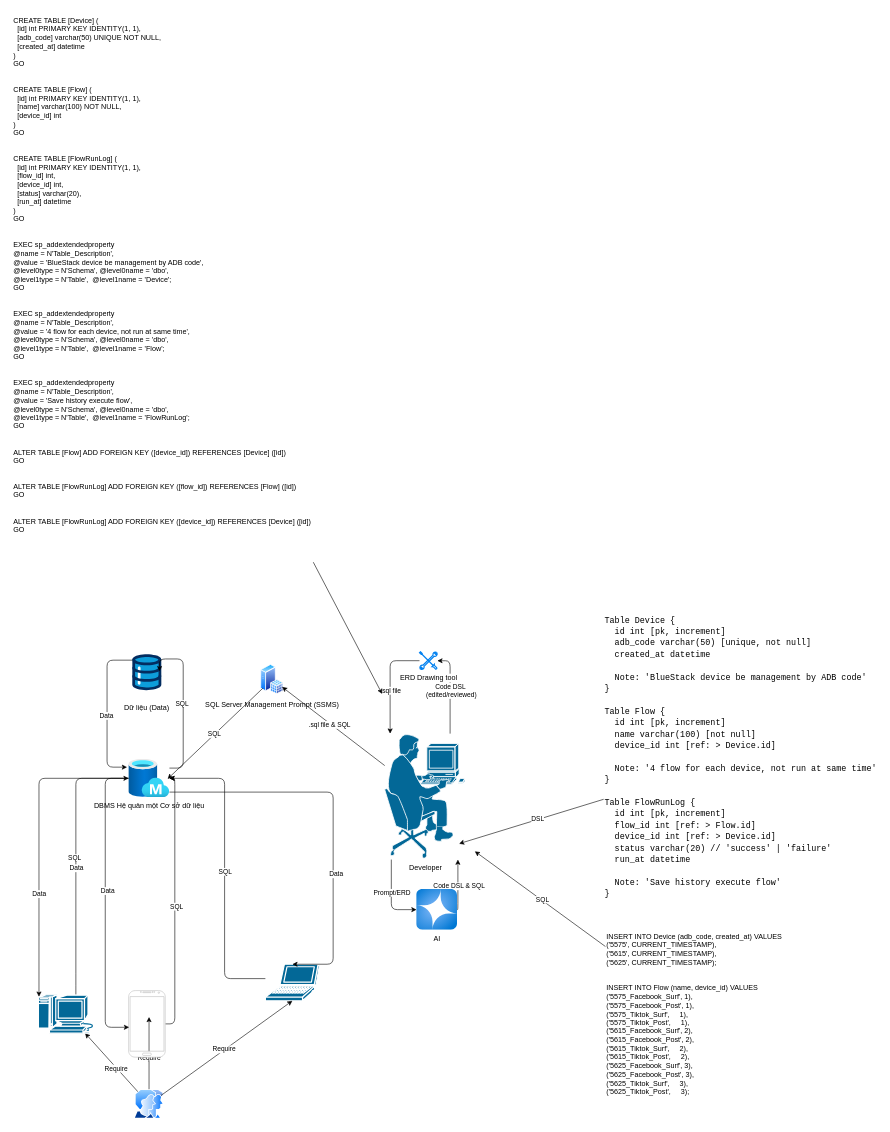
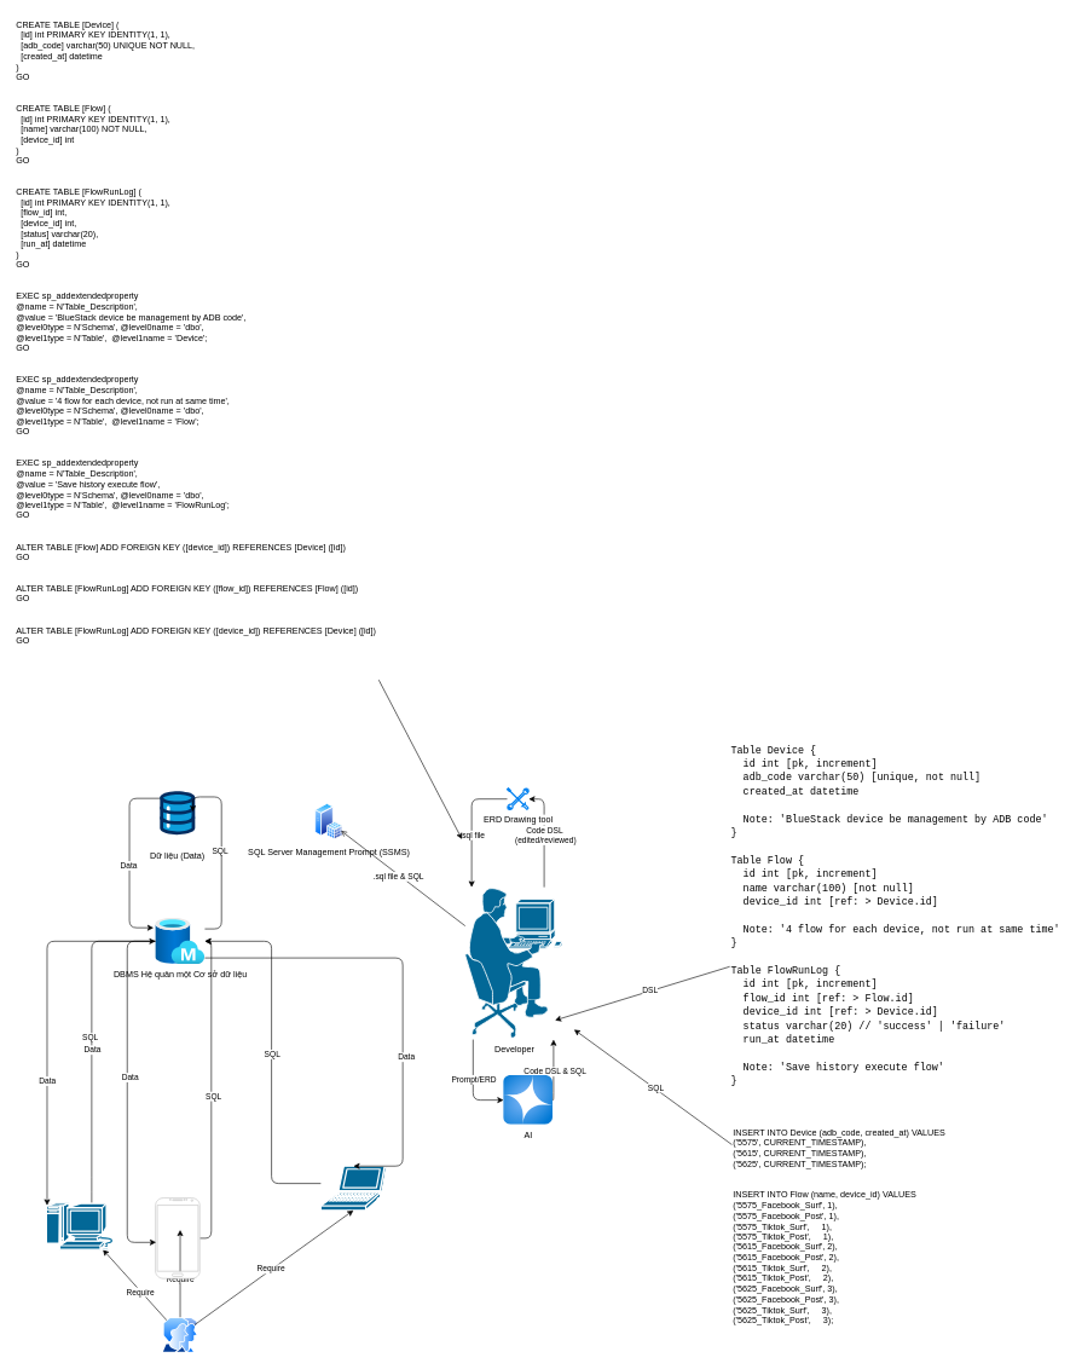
- <mxCell id="26" style="edgeStyle=none;html=1;" edge="1" parent="1" source="32" target="23"><mxGeometry relative="1" as="geometry" /></mxCell>
+ <mxCell id="26" style="edgeStyle=none;html=1;endArrow=open;" edge="1" parent="1" source="32" target="23"><mxGeometry relative="1" as="geometry" /></mxCell>
- <mxCell id="24" style="edgeStyle=none;html=1;entryX=0.956;entryY=0.516;entryDx=0;entryDy=0;entryPerimeter=0;" edge="1" parent="1" source="23" target="3"><mxGeometry relative="1" as="geometry" /></mxCell>
- <mxCell id="25" value="SQL" style="edgeLabel;html=1;align=center;verticalAlign=middle;resizable=0;points=[];" vertex="1" connectable="0" parent="24"><mxGeometry x="0.013" y="-1" relative="1" as="geometry"><mxPoint as="offset" /></mxGeometry></mxCell>
